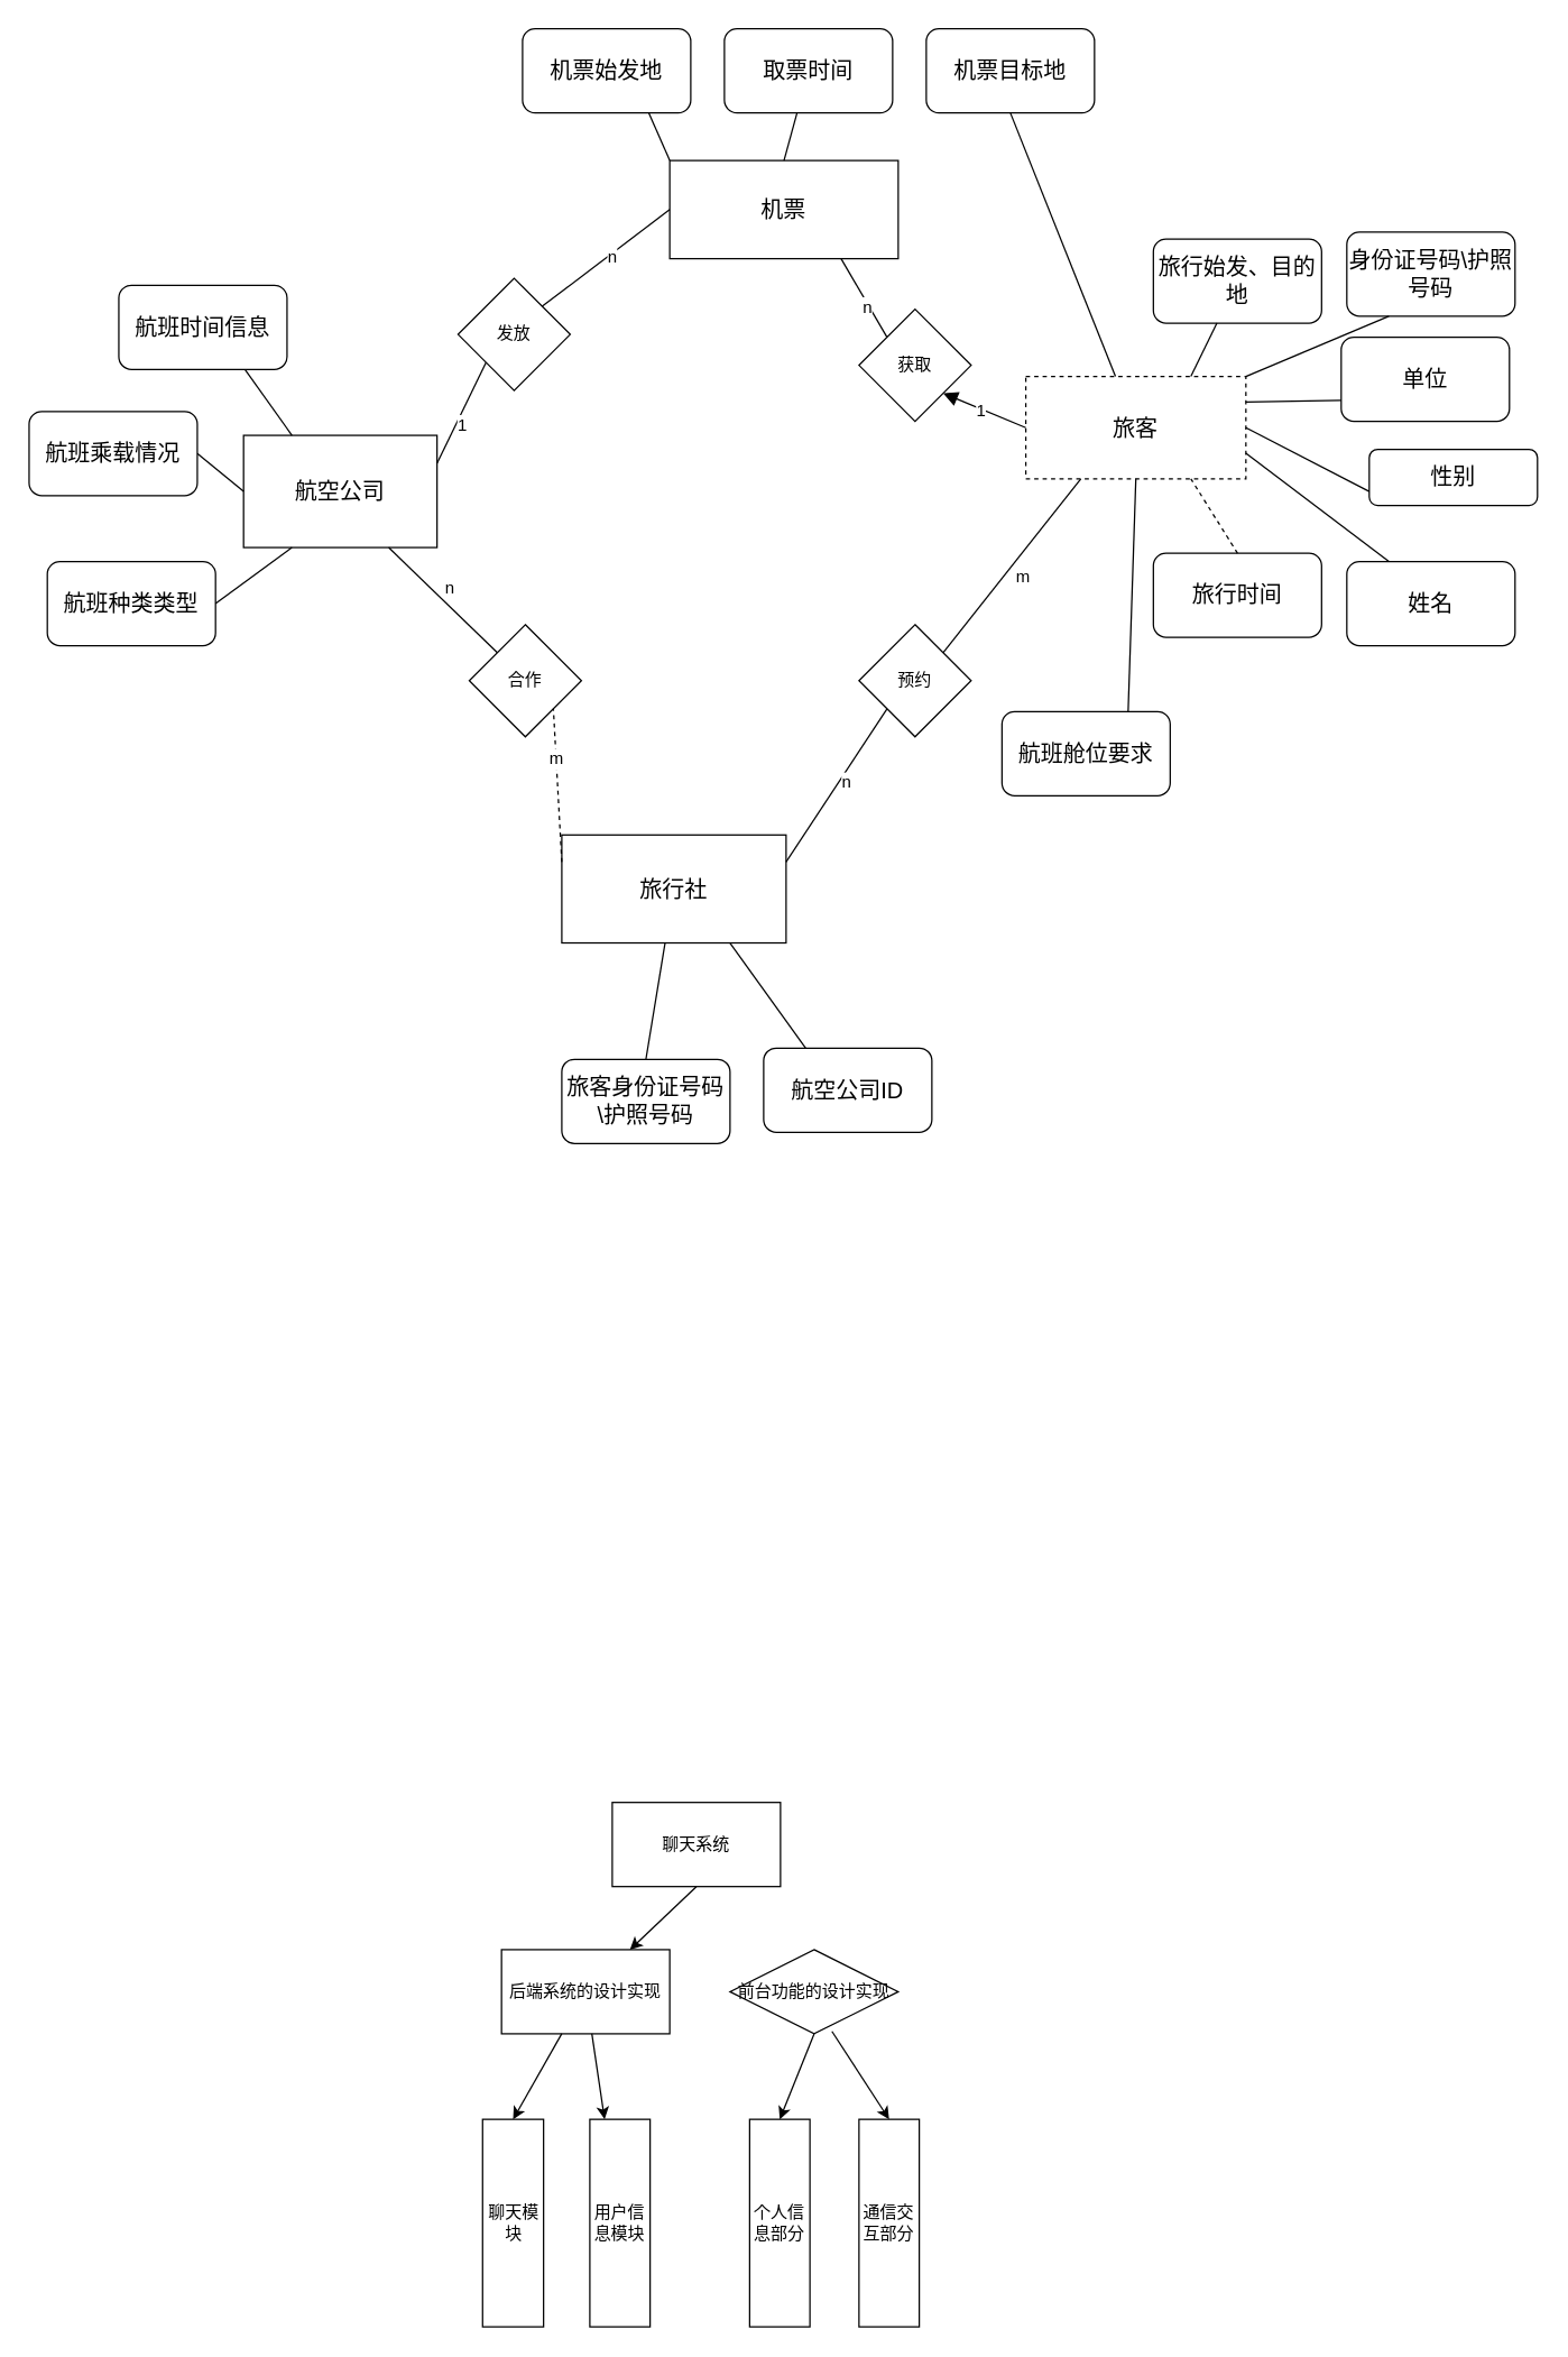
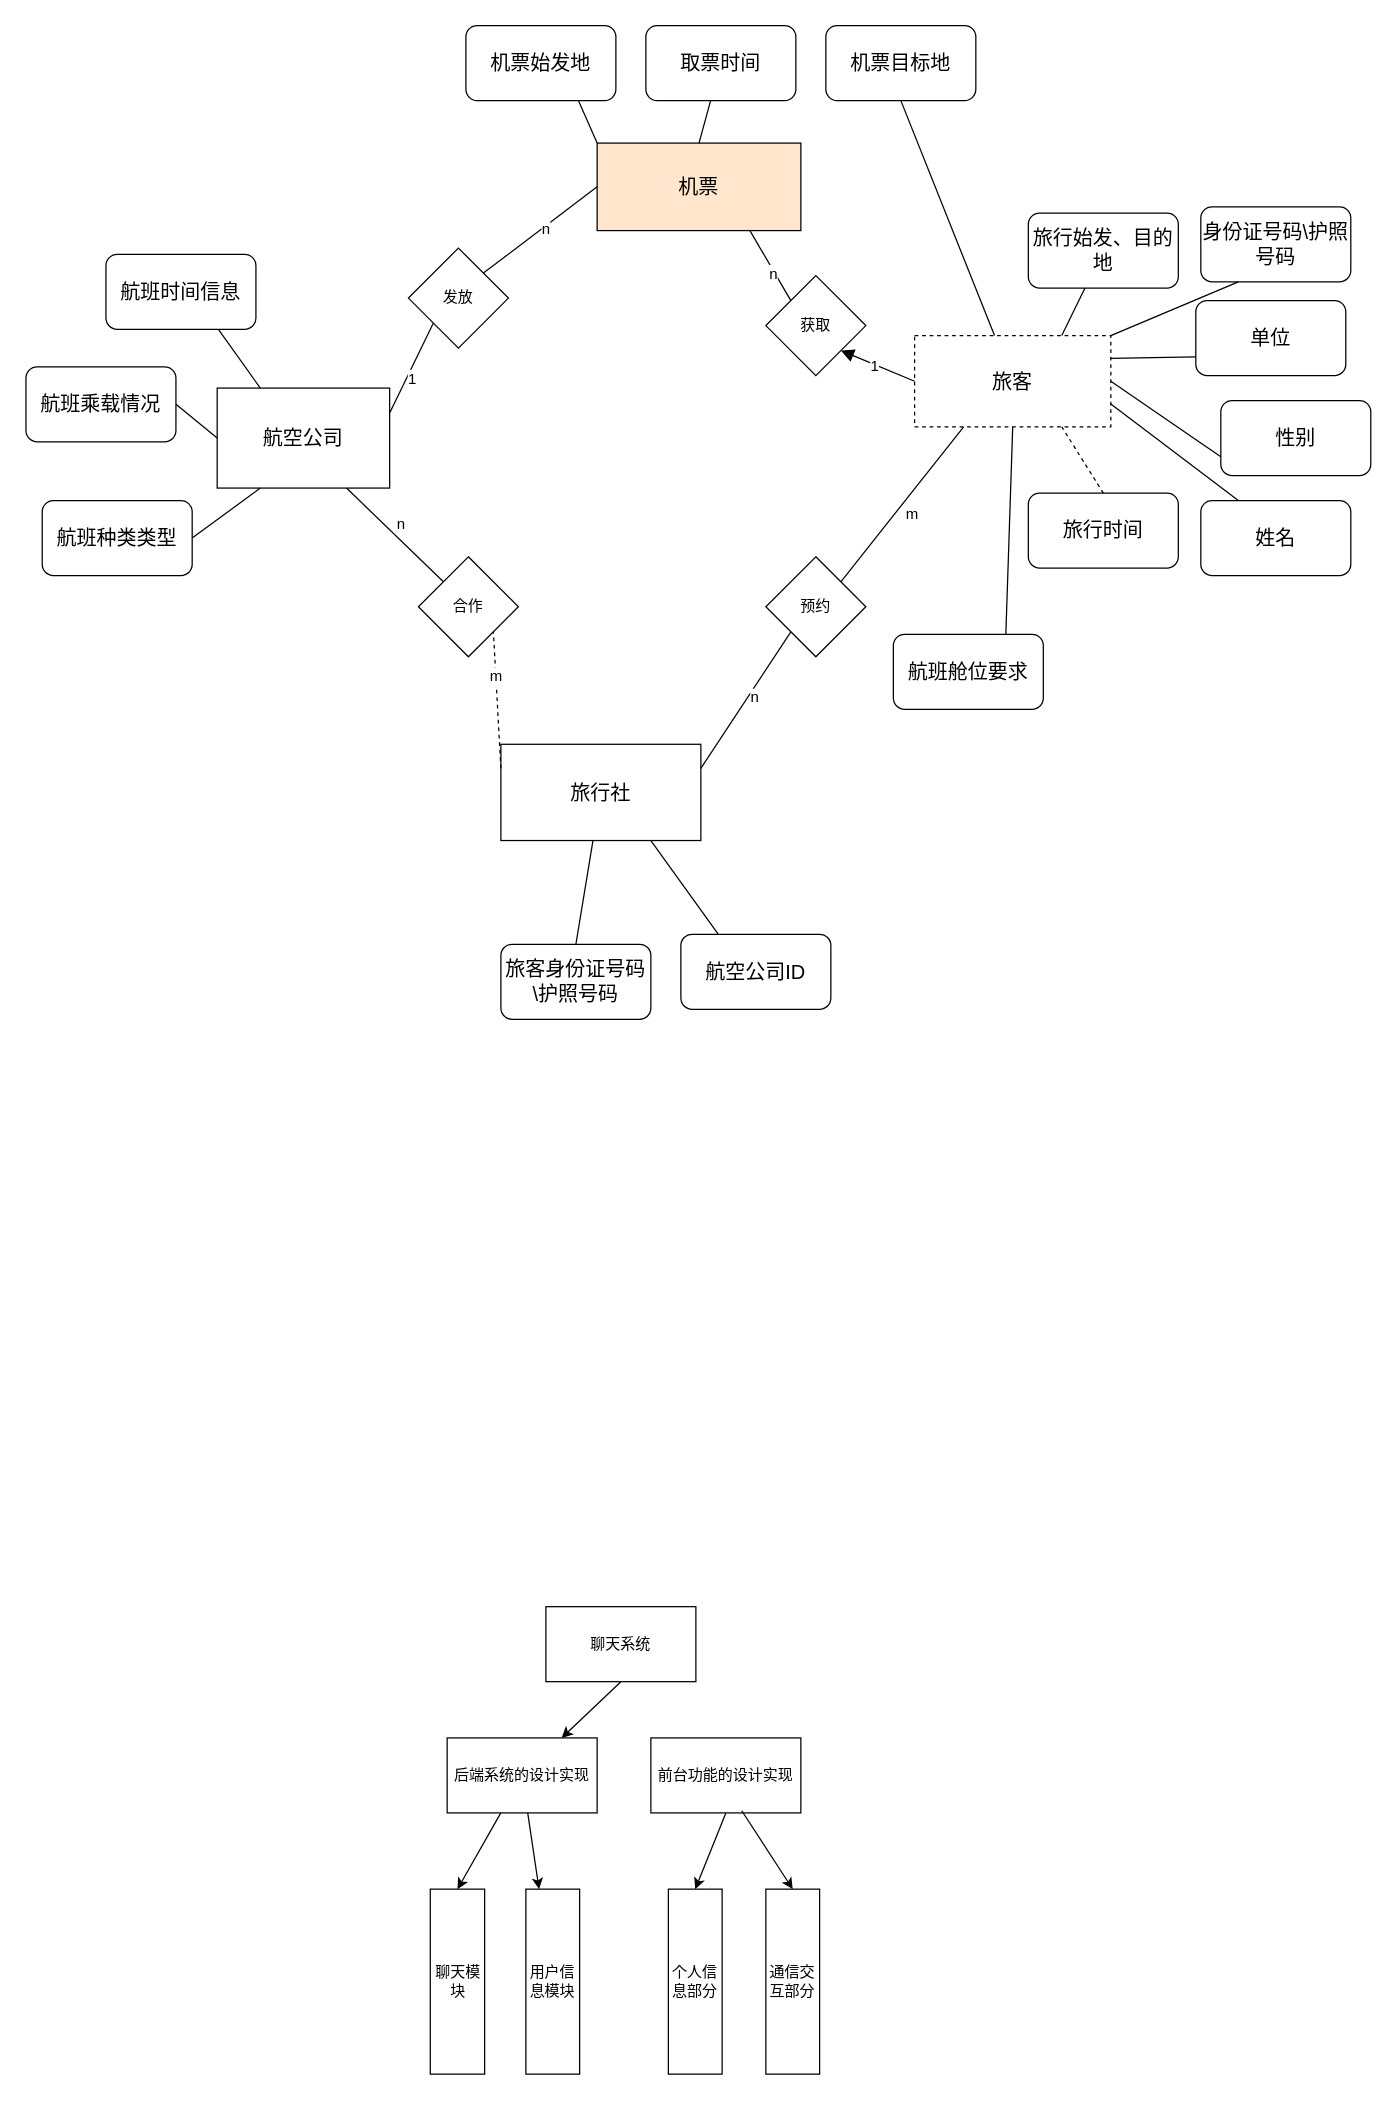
- <mxCell id="2" value="机票" style="rounded=0;whiteSpace=wrap;html=1;fontSize=16;" parent="1" vertex="1"><mxGeometry x="477" y="114" width="163" height="70" as="geometry" /></mxCell>
+ <mxCell id="2" value="机票" style="rounded=0;whiteSpace=wrap;html=1;fontSize=16;fillColor=#ffe6cc;" parent="1" vertex="1"><mxGeometry x="477" y="114" width="163" height="70" as="geometry" /></mxCell>
- <mxCell id="8" value="性别" style="rounded=1;whiteSpace=wrap;html=1;fontSize=16;" parent="1" vertex="1"><mxGeometry x="976" y="320" width="120" height="40" as="geometry" /></mxCell>
+ <mxCell id="8" value="性别" style="rounded=1;whiteSpace=wrap;html=1;fontSize=16;" parent="1" vertex="1"><mxGeometry x="976" y="320" width="120" height="60" as="geometry" /></mxCell>
- <mxCell id="59" value="前台功能的设计实现" style="rhombus;whiteSpace=wrap;html=1;" vertex="1" parent="1"><mxGeometry x="520" y="1390" width="120" height="60" as="geometry" /></mxCell>
+ <mxCell id="59" value="前台功能的设计实现" style="rounded=0;whiteSpace=wrap;html=1;" vertex="1" parent="1"><mxGeometry x="520" y="1390" width="120" height="60" as="geometry" /></mxCell>
